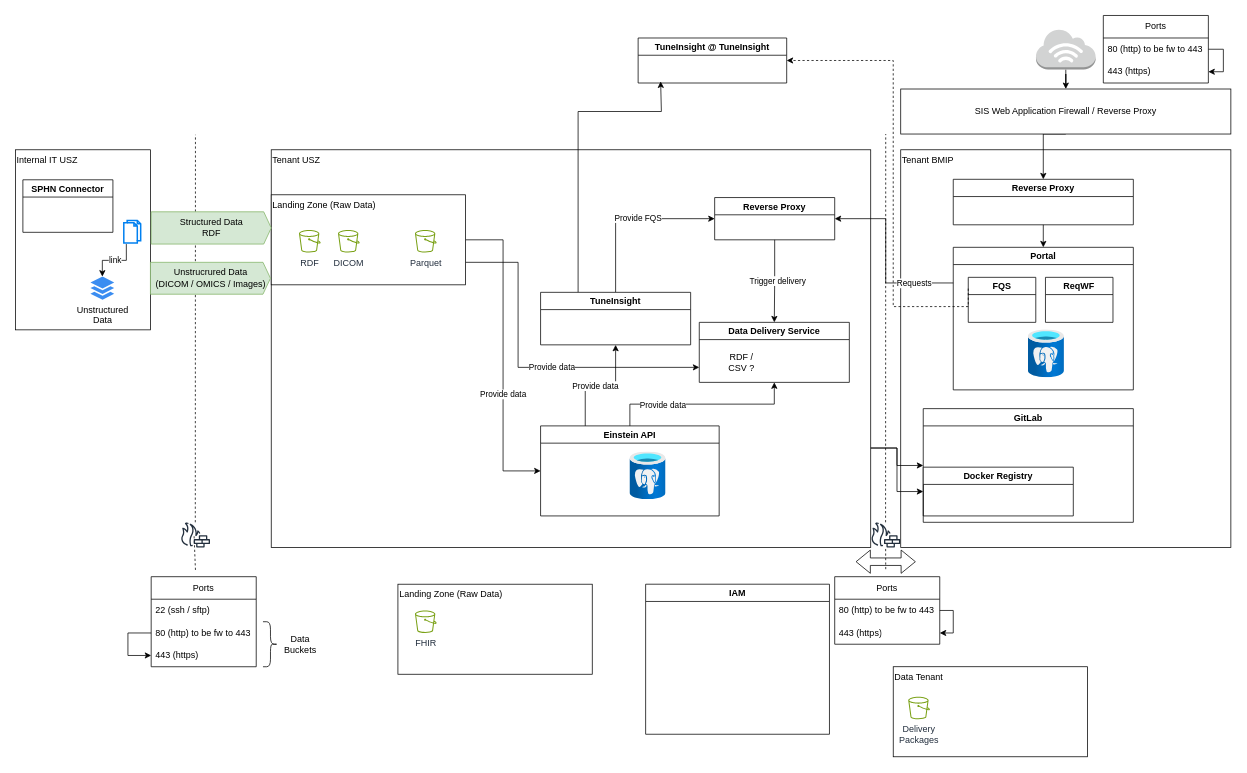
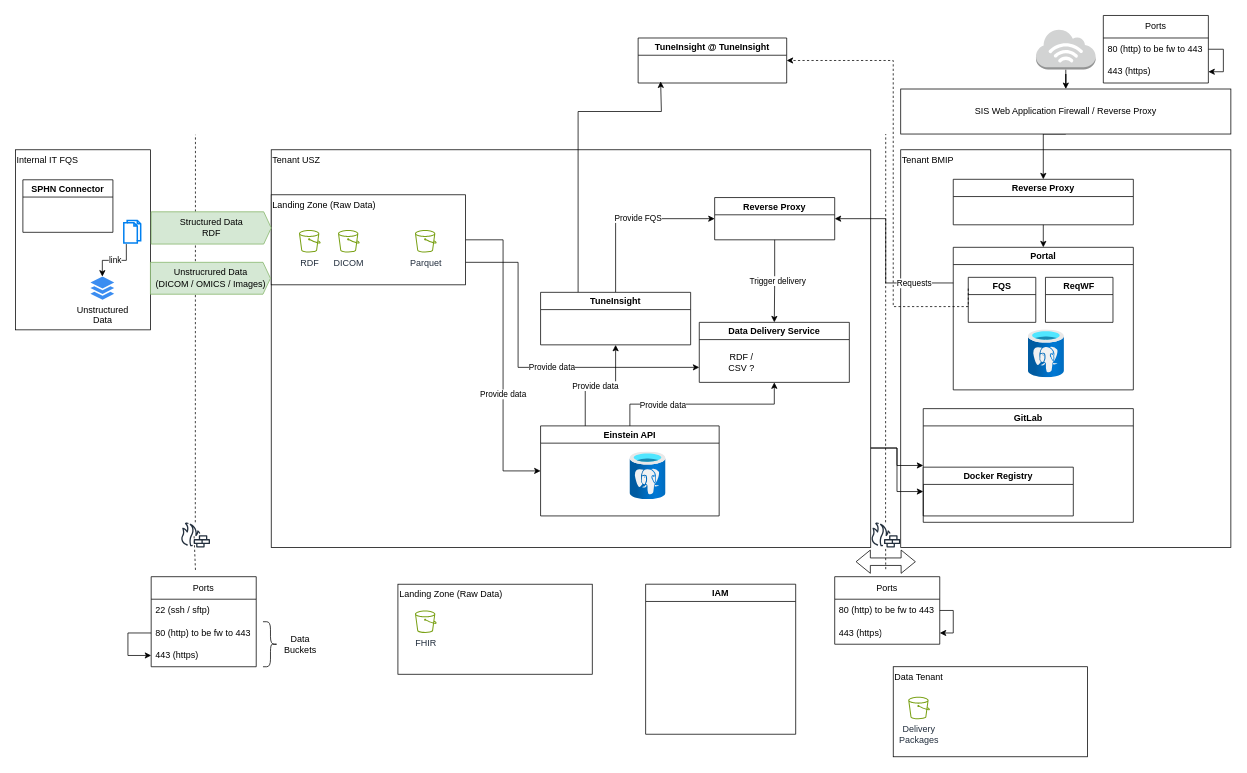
- <mxCell id="6" value="Internal IT USZ" style="rounded=0;whiteSpace=wrap;html=1;align=left;verticalAlign=top;" parent="1" vertex="1"><mxGeometry x="20" y="199" width="180" height="240" as="geometry" /></mxCell>
+ <mxCell id="6" value="Internal IT FQS" style="rounded=0;whiteSpace=wrap;html=1;align=left;verticalAlign=top;" parent="1" vertex="1"><mxGeometry x="20" y="199" width="180" height="240" as="geometry" /></mxCell>
- <mxCell id="94" value="IAM" style="swimlane;" parent="1" vertex="1"><mxGeometry x="860" y="778" width="245" height="200" as="geometry" /></mxCell>
+ <mxCell id="94" value="IAM" style="swimlane;" parent="1" vertex="1"><mxGeometry x="860" y="778" width="200" height="200" as="geometry" /></mxCell>
